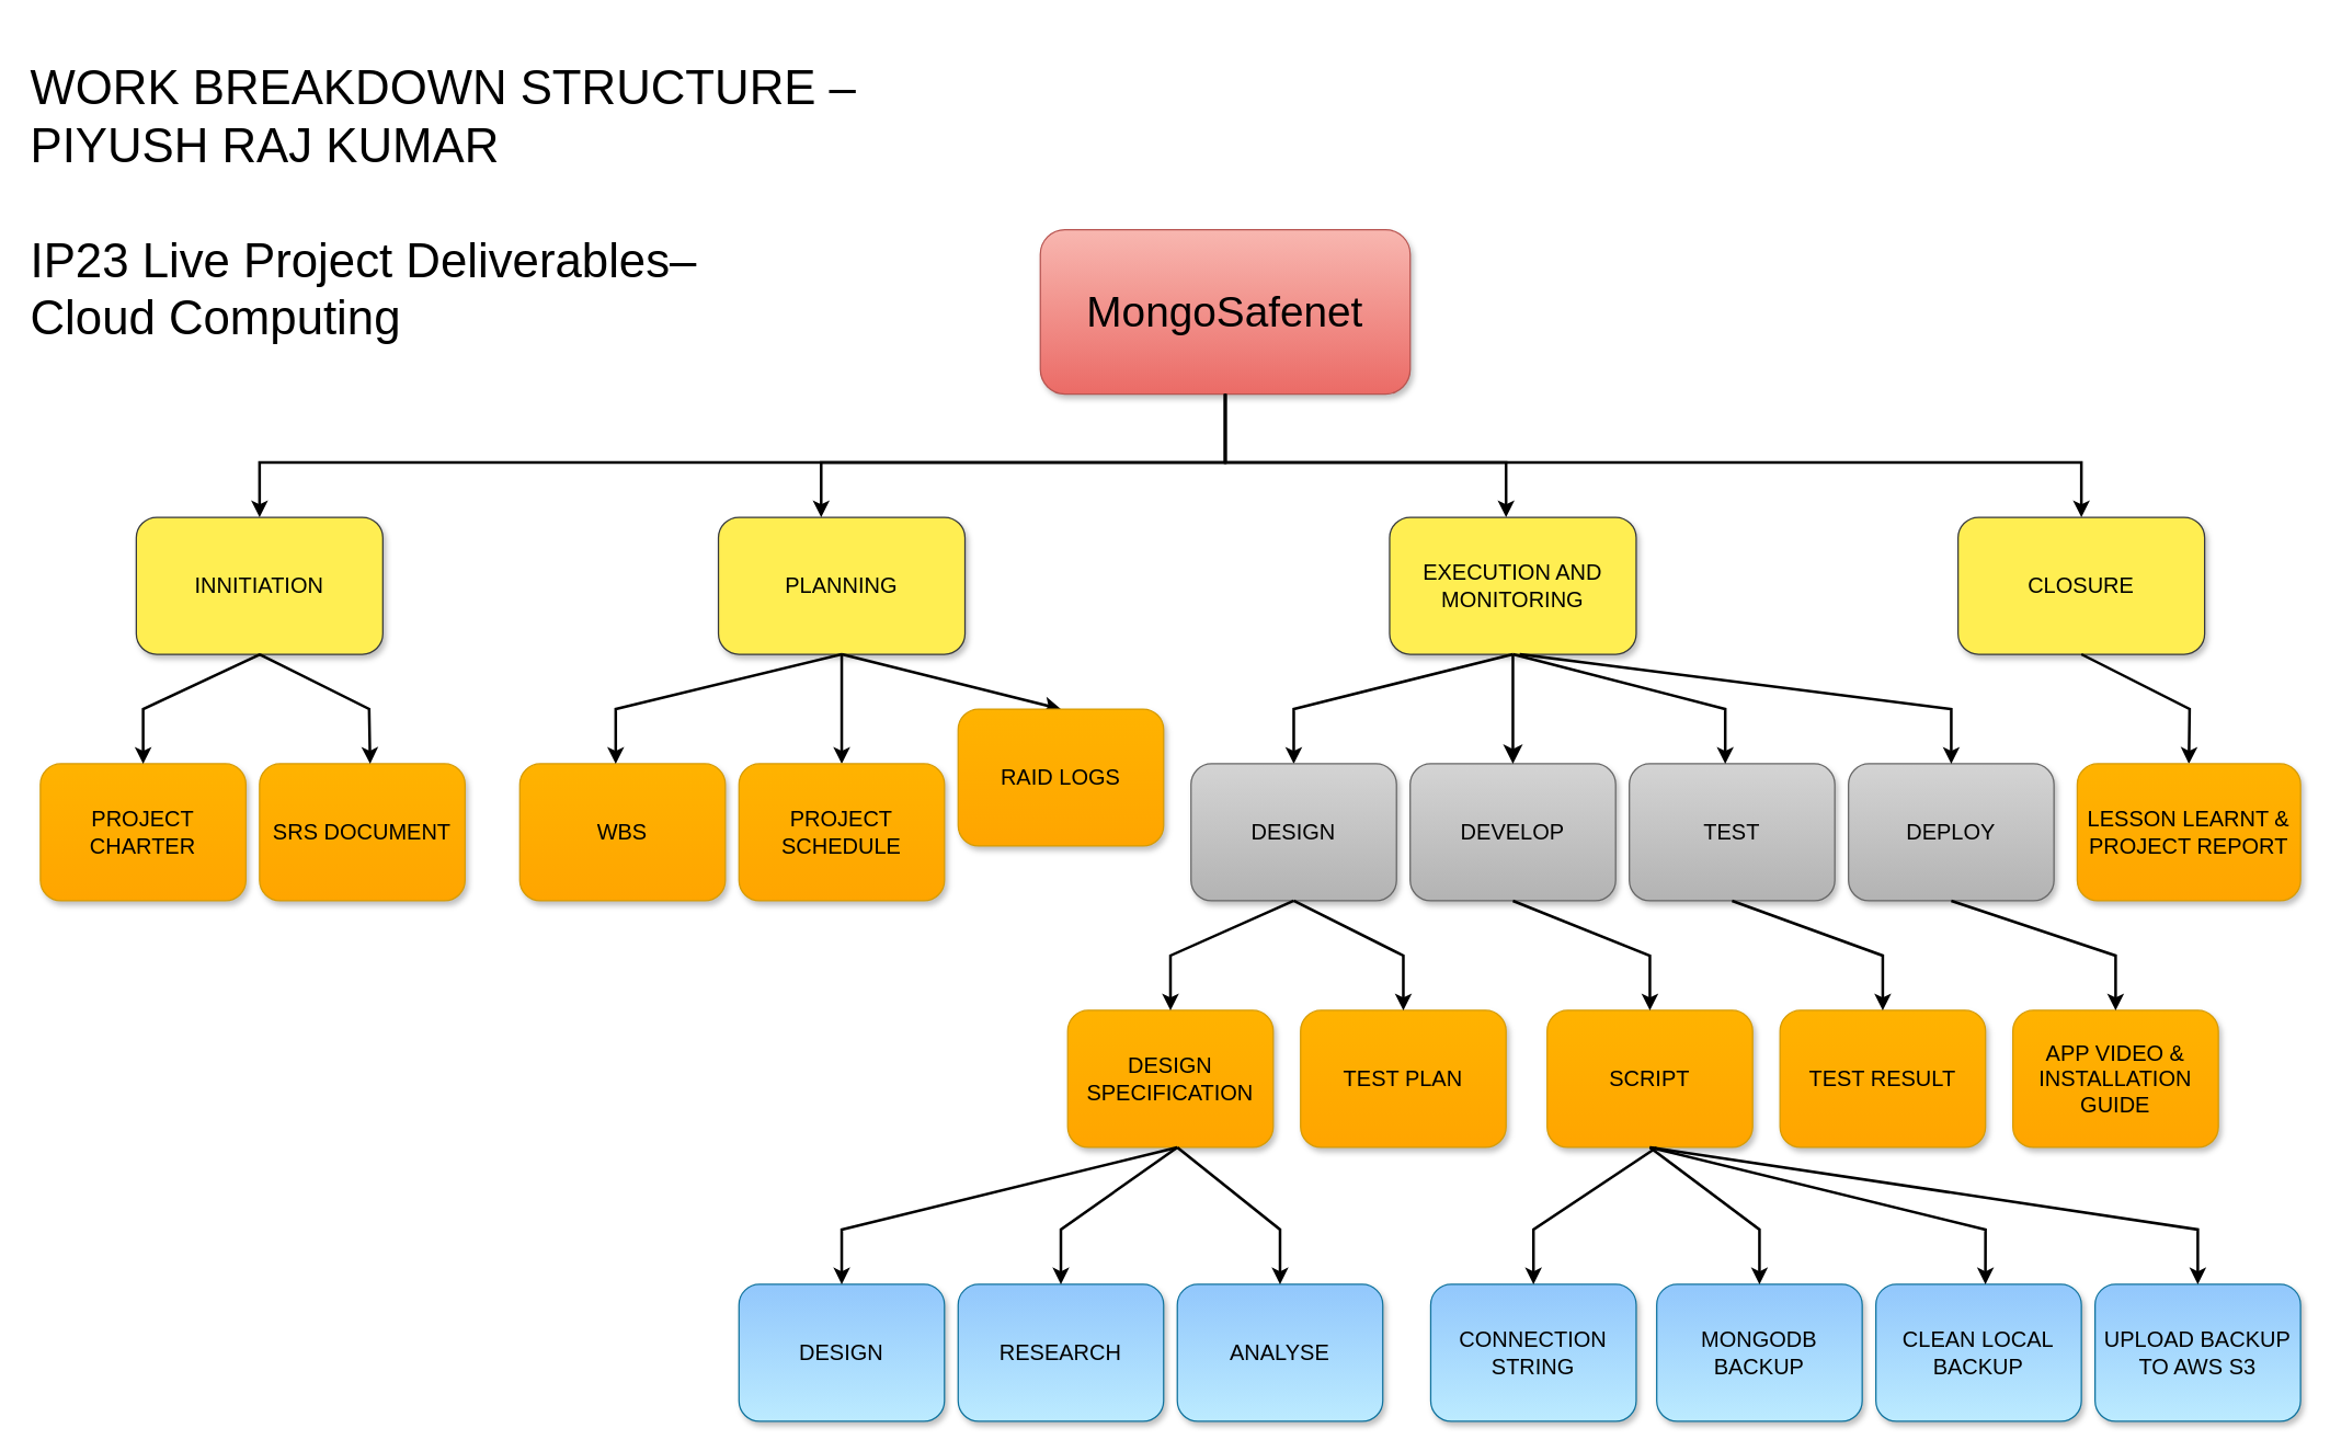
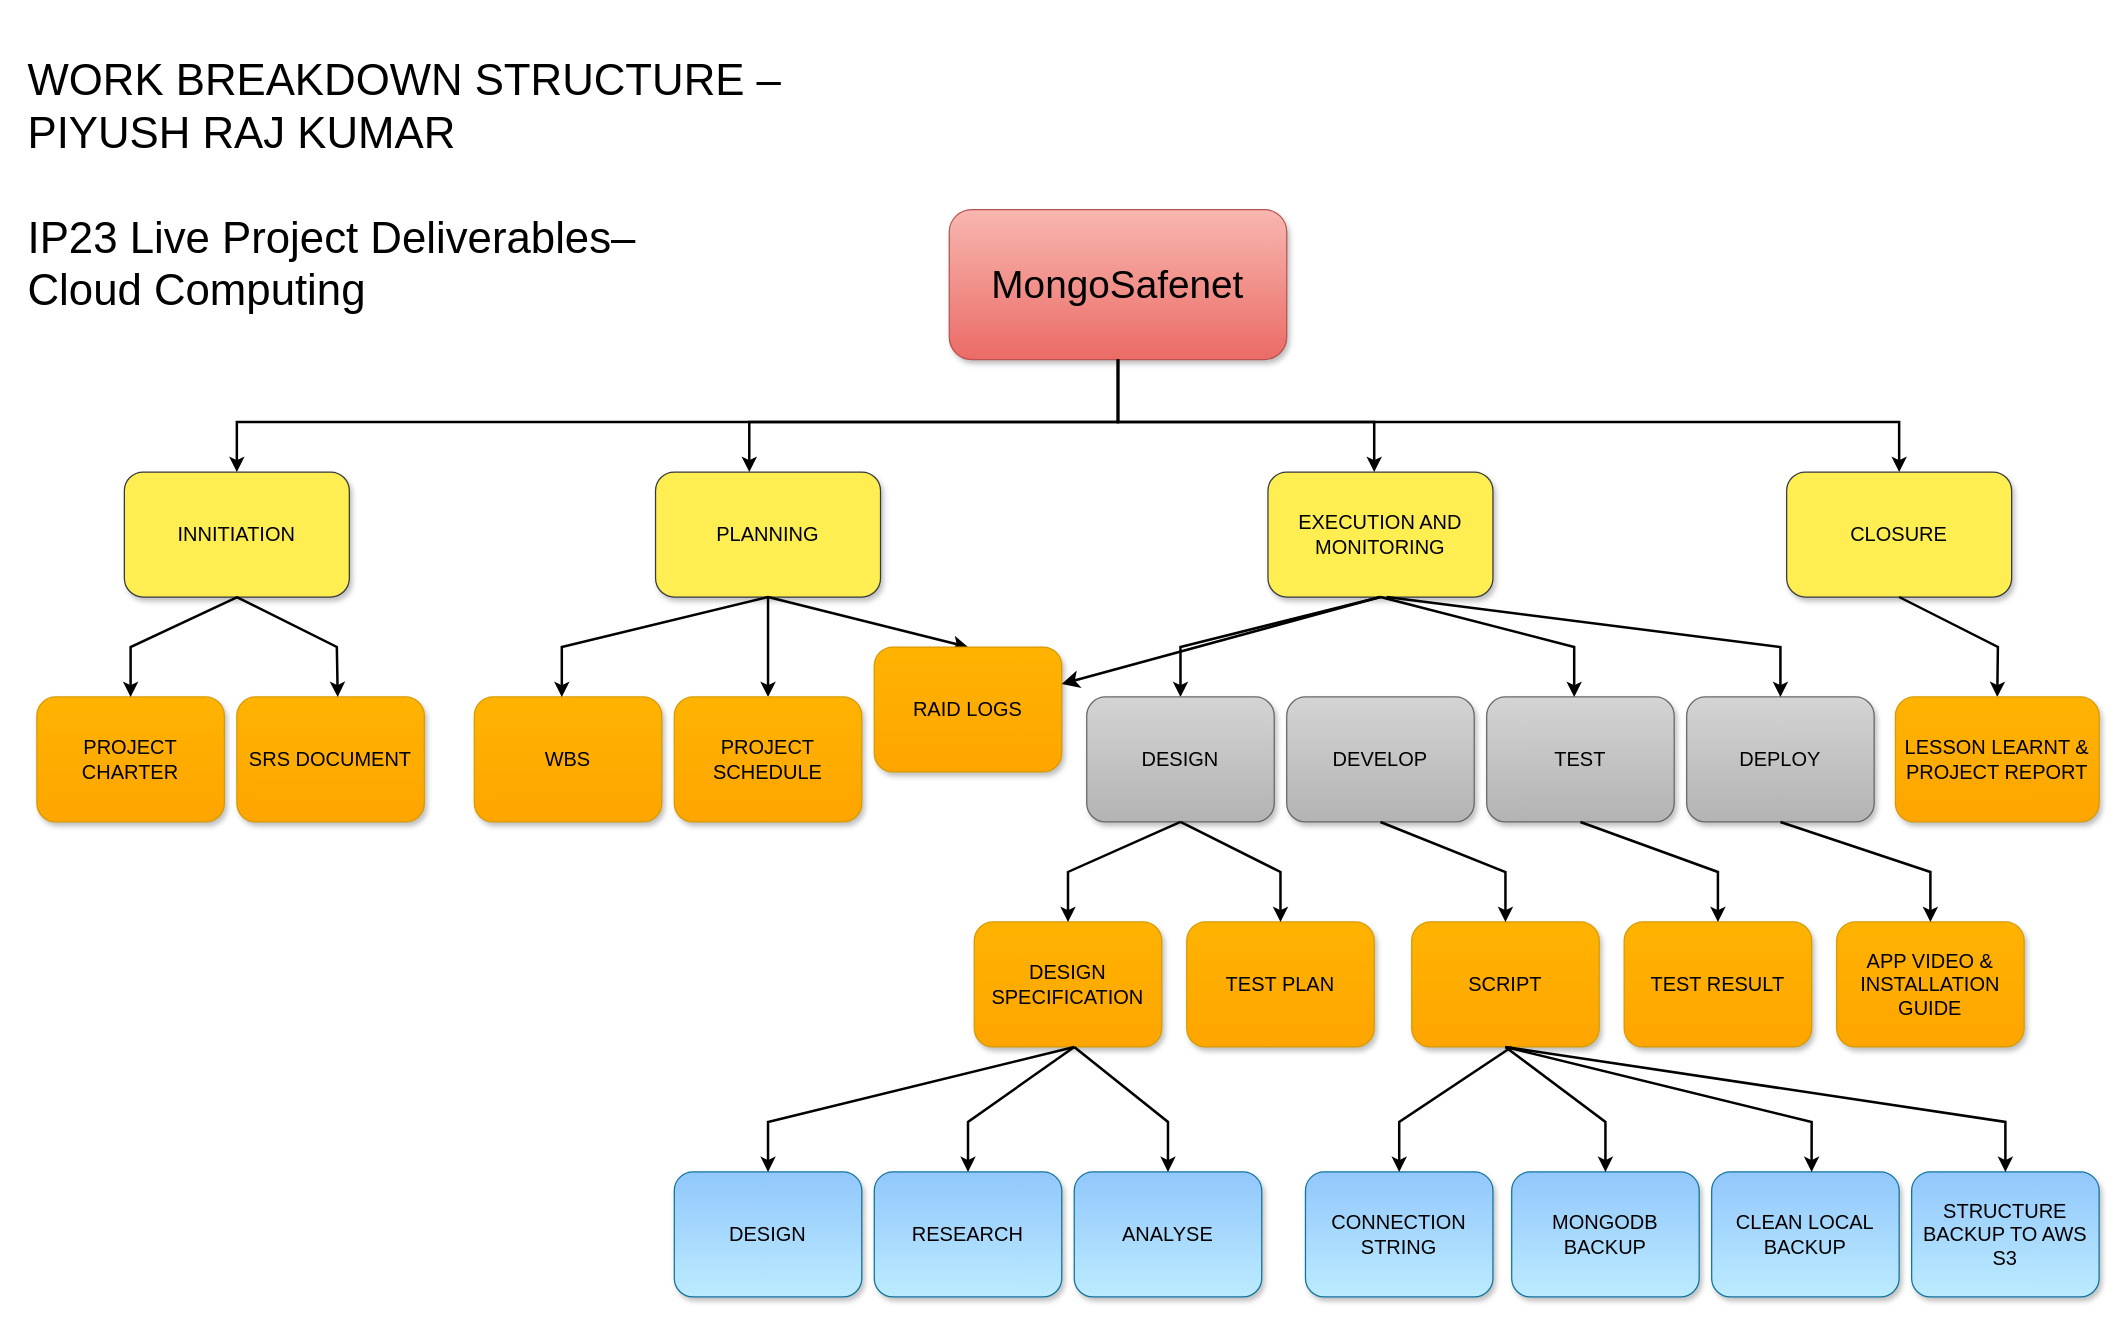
- <mxCell id="43" value="" style="endArrow=classic;html=1;rounded=0;fontSize=12;startSize=8;endSize=8;curved=1;entryX=0.5;entryY=0;entryDx=0;entryDy=0;exitX=0.5;exitY=1;exitDx=0;exitDy=0;shadow=0;strokeWidth=2;" parent="1" source="2" target="18" edge="1"><mxGeometry width="50" height="50" relative="1" as="geometry"><mxPoint x="1109" y="444" as="sourcePoint" /><mxPoint x="849" y="514" as="targetPoint" /></mxGeometry></mxCell>
+ <mxCell id="43" value="" style="endArrow=classic;html=1;rounded=0;fontSize=12;startSize=8;endSize=8;curved=1;exitX=0.5;exitY=1;exitDx=0;exitDy=0;shadow=0;strokeWidth=2;" parent="1" source="2" target="41" edge="1"><mxGeometry width="50" height="50" relative="1" as="geometry"><mxPoint x="1109" y="444" as="sourcePoint" /><mxPoint x="849" y="514" as="targetPoint" /></mxGeometry></mxCell>
- <mxCell id="34" value="&lt;span style=&quot;font-size: 16px;&quot;&gt;UPLOAD BACKUP TO AWS S3&lt;/span&gt;" style="rounded=1;whiteSpace=wrap;html=1;fillColor=#BCEBFF;strokeColor=#10739e;shadow=1;gradientDirection=north;strokeWidth=1;fontSize=16;glass=0;fontFamily=Helvetica;fontStyle=0;align=center;gradientColor=#92C7FC;" parent="1" vertex="1"><mxGeometry x="1529" y="914" width="150" height="100" as="geometry" /></mxCell>
+ <mxCell id="34" value="&lt;span style=&quot;font-size: 16px;&quot;&gt;STRUCTURE BACKUP TO AWS S3&lt;/span&gt;" style="rounded=1;whiteSpace=wrap;html=1;fillColor=#BCEBFF;strokeColor=#10739e;shadow=1;gradientDirection=north;strokeWidth=1;fontSize=16;glass=0;fontFamily=Helvetica;fontStyle=0;align=center;gradientColor=#92C7FC;" parent="1" vertex="1"><mxGeometry x="1529" y="914" width="150" height="100" as="geometry" /></mxCell>
